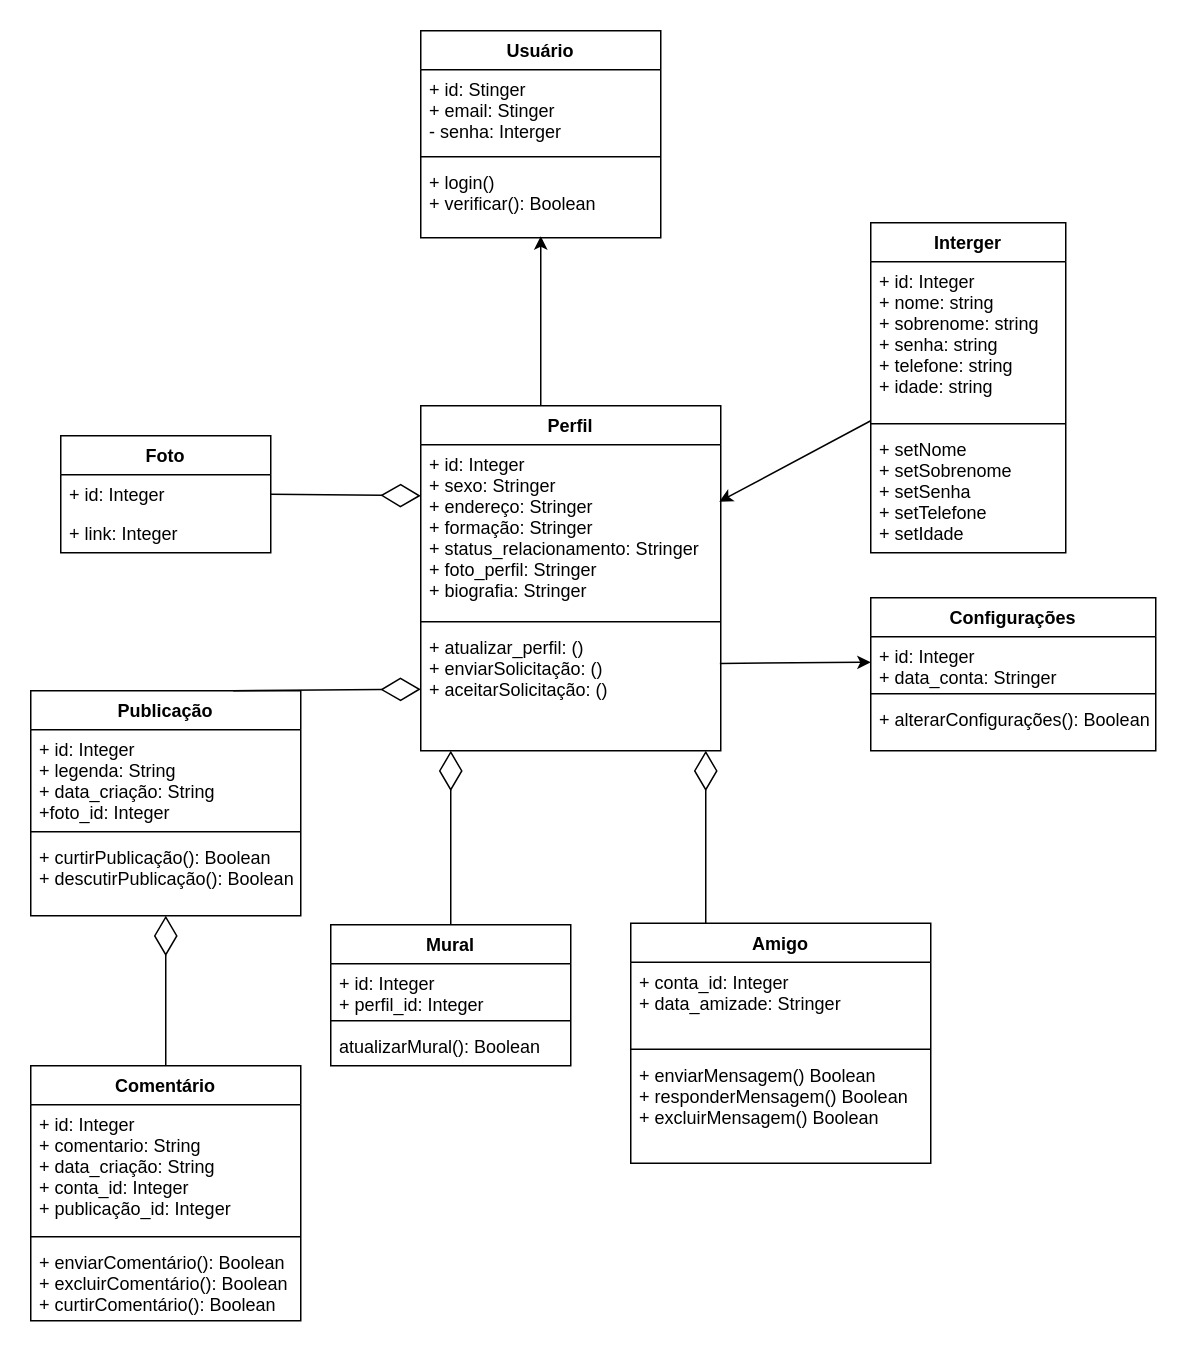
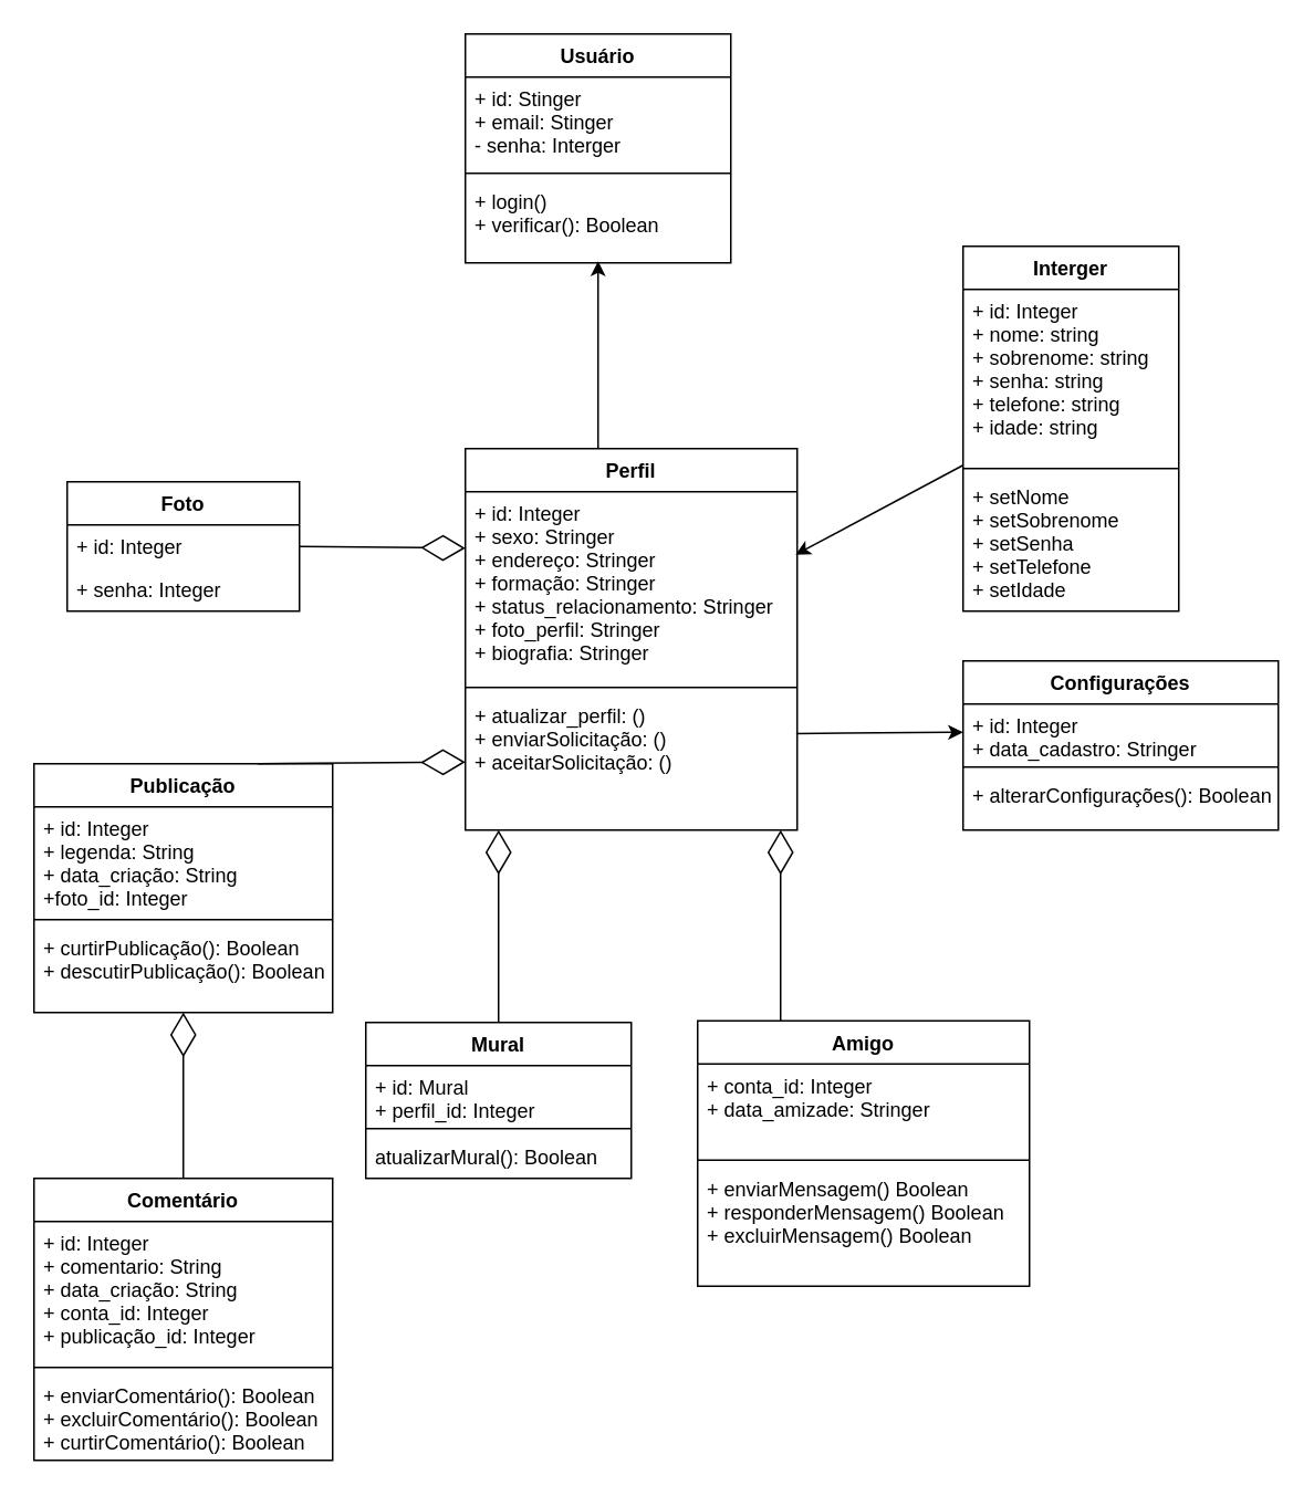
- <mxCell id="21" value="+ link: Integer" style="text;strokeColor=none;fillColor=none;align=left;verticalAlign=top;spacingLeft=4;spacingRight=4;overflow=hidden;rotatable=0;points=[[0,0.5],[1,0.5]];portConstraint=eastwest;" vertex="1" parent="19"><mxGeometry y="52" width="140" height="26" as="geometry" /></mxCell>
+ <mxCell id="21" value="+ senha: Integer" style="text;strokeColor=none;fillColor=none;align=left;verticalAlign=top;spacingLeft=4;spacingRight=4;overflow=hidden;rotatable=0;points=[[0,0.5],[1,0.5]];portConstraint=eastwest;" vertex="1" parent="19"><mxGeometry y="52" width="140" height="26" as="geometry" /></mxCell>
- <mxCell id="23" value="+ id: Integer&#10;+ data_conta: Stringer" style="text;strokeColor=none;fillColor=none;align=left;verticalAlign=top;spacingLeft=4;spacingRight=4;overflow=hidden;rotatable=0;points=[[0,0.5],[1,0.5]];portConstraint=eastwest;" vertex="1" parent="22"><mxGeometry y="26" width="190" height="34" as="geometry" /></mxCell>
+ <mxCell id="23" value="+ id: Integer&#10;+ data_cadastro: Stringer" style="text;strokeColor=none;fillColor=none;align=left;verticalAlign=top;spacingLeft=4;spacingRight=4;overflow=hidden;rotatable=0;points=[[0,0.5],[1,0.5]];portConstraint=eastwest;" vertex="1" parent="22"><mxGeometry y="26" width="190" height="34" as="geometry" /></mxCell>
- <mxCell id="28" value="+ id: Integer&#10;+ perfil_id: Integer" style="text;strokeColor=none;fillColor=none;align=left;verticalAlign=top;spacingLeft=4;spacingRight=4;overflow=hidden;rotatable=0;points=[[0,0.5],[1,0.5]];portConstraint=eastwest;" vertex="1" parent="27"><mxGeometry y="26" width="160" height="34" as="geometry" /></mxCell>
+ <mxCell id="28" value="+ id: Mural&#10;+ perfil_id: Integer" style="text;strokeColor=none;fillColor=none;align=left;verticalAlign=top;spacingLeft=4;spacingRight=4;overflow=hidden;rotatable=0;points=[[0,0.5],[1,0.5]];portConstraint=eastwest;" vertex="1" parent="27"><mxGeometry y="26" width="160" height="34" as="geometry" /></mxCell>
